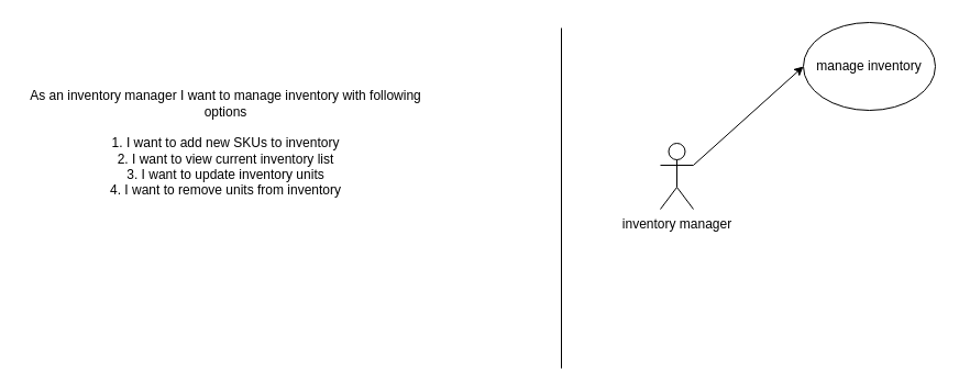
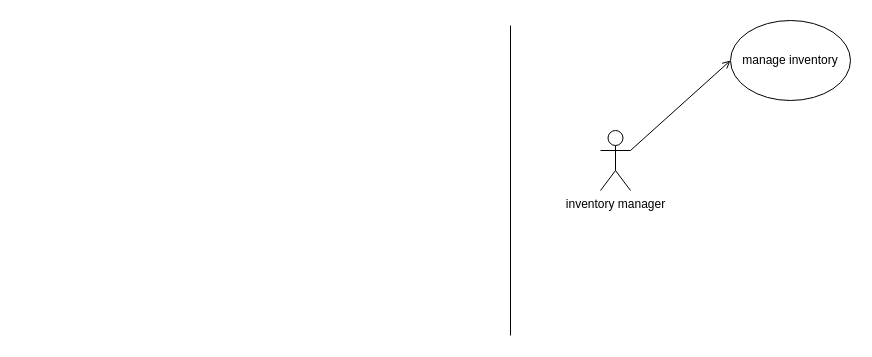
- <mxCell id="2" style="rounded=0;orthogonalLoop=1;jettySize=auto;html=1;exitX=1;exitY=0.333;exitDx=0;exitDy=0;exitPerimeter=0;entryX=0;entryY=0.5;entryDx=0;entryDy=0;" edge="1" parent="1" source="3" target="4"><mxGeometry relative="1" as="geometry" /></mxCell>
+ <mxCell id="2" style="rounded=0;orthogonalLoop=1;jettySize=auto;html=1;exitX=1;exitY=0.333;exitDx=0;exitDy=0;exitPerimeter=0;entryX=0;entryY=0.5;entryDx=0;entryDy=0;endArrow=open;" edge="1" parent="1" source="3" target="4"><mxGeometry relative="1" as="geometry" /></mxCell>
- <mxCell id="5" value="&lt;div&gt;As an inventory manager I want to manage inventory with following options&lt;/div&gt;&lt;div&gt;&lt;br&gt;&lt;/div&gt;&lt;div&gt;1. I want to add new SKUs to inventory&lt;/div&gt;&lt;div&gt;2. I want to view current inventory list&lt;/div&gt;&lt;div&gt;3. I want to update inventory units&lt;br&gt;&lt;/div&gt;&lt;div&gt;4. I want to remove units from inventory&lt;br&gt;&lt;/div&gt;" style="text;html=1;align=center;verticalAlign=middle;whiteSpace=wrap;rounded=0;" vertex="1" parent="1"><mxGeometry x="20" y="45" width="370" height="170" as="geometry" /></mxCell>
